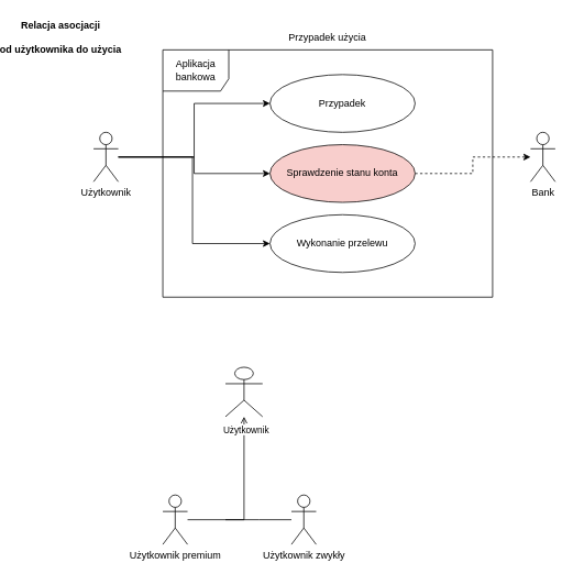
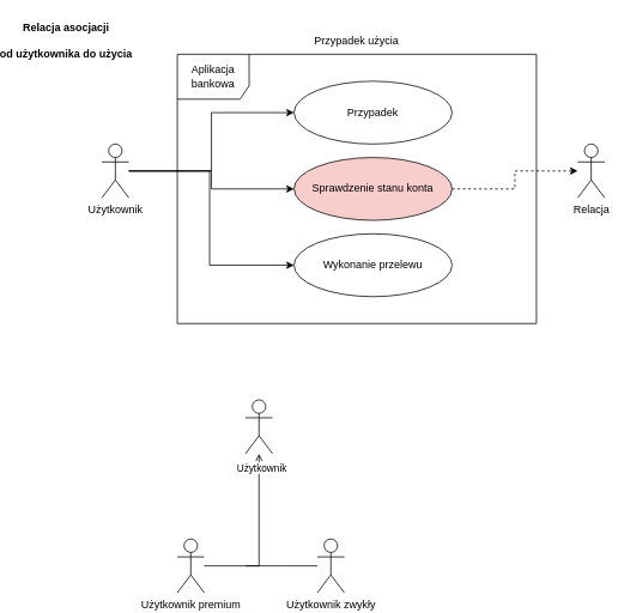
- <mxCell id="12" value="Bank" style="shape=umlActor;verticalLabelPosition=bottom;verticalAlign=top;html=1;" vertex="1" parent="1"><mxGeometry x="630" y="160" width="30" height="60" as="geometry" /></mxCell>
+ <mxCell id="12" value="Relacja" style="shape=umlActor;verticalLabelPosition=bottom;verticalAlign=top;html=1;" vertex="1" parent="1"><mxGeometry x="630" y="160" width="30" height="60" as="geometry" /></mxCell>
- <mxCell id="14" value="Actor" style="shape=umlActor;verticalLabelPosition=bottom;verticalAlign=top;html=1;" vertex="1" parent="1"><mxGeometry x="260" y="445" width="45" height="60" as="geometry" /></mxCell>
+ <mxCell id="14" value="Actor" style="shape=umlActor;verticalLabelPosition=bottom;verticalAlign=top;html=1;" vertex="1" parent="1"><mxGeometry x="260" y="445" width="30" height="60" as="geometry" /></mxCell>
